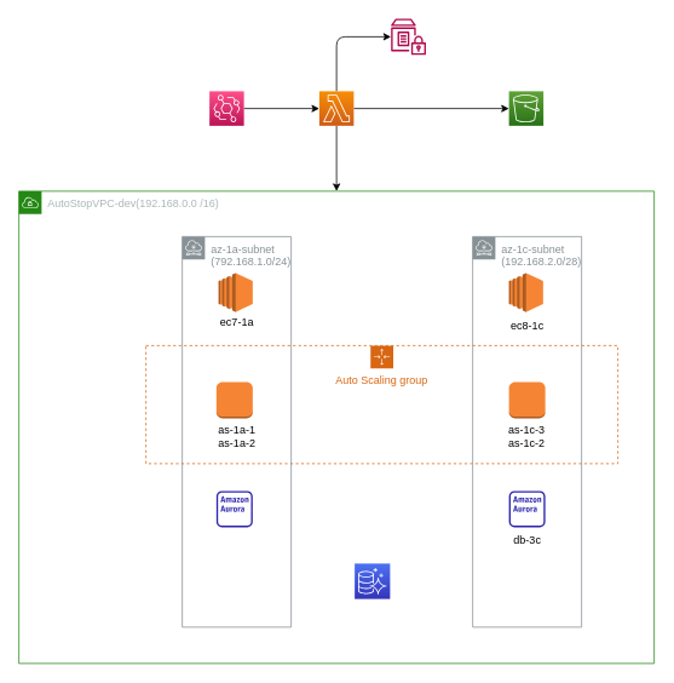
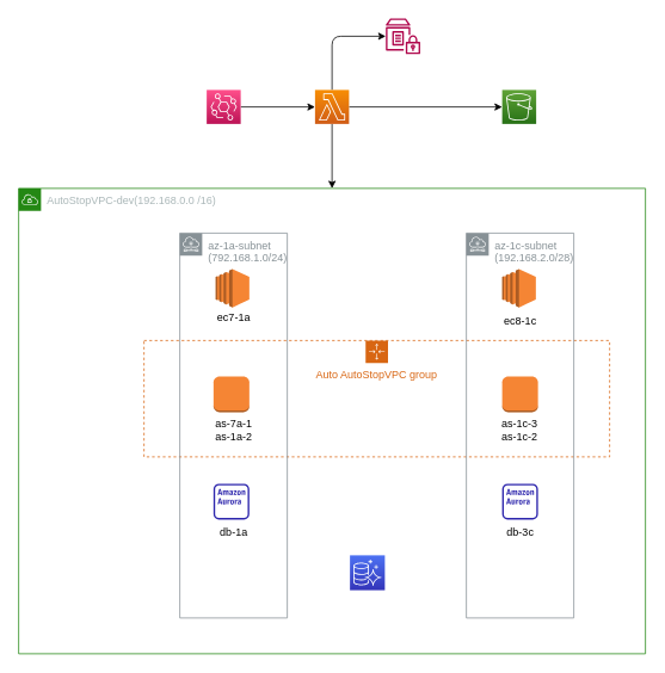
- <mxCell id="14" value="Auto Scaling group" style="points=[[0,0],[0.25,0],[0.5,0],[0.75,0],[1,0],[1,0.25],[1,0.5],[1,0.75],[1,1],[0.75,1],[0.5,1],[0.25,1],[0,1],[0,0.75],[0,0.5],[0,0.25]];outlineConnect=0;gradientColor=none;html=1;whiteSpace=wrap;fontSize=12;fontStyle=0;container=1;pointerEvents=0;collapsible=0;recursiveResize=0;shape=mxgraph.aws4.groupCenter;grIcon=mxgraph.aws4.group_auto_scaling_group;grStroke=1;strokeColor=#D86613;fillColor=none;verticalAlign=top;align=center;fontColor=#D86613;dashed=1;spacingTop=25;" parent="9" vertex="1"><mxGeometry x="140" y="170" width="520" height="130" as="geometry" /></mxCell>
+ <mxCell id="14" value="Auto AutoStopVPC group" style="points=[[0,0],[0.25,0],[0.5,0],[0.75,0],[1,0],[1,0.25],[1,0.5],[1,0.75],[1,1],[0.75,1],[0.5,1],[0.25,1],[0,1],[0,0.75],[0,0.5],[0,0.25]];outlineConnect=0;gradientColor=none;html=1;whiteSpace=wrap;fontSize=12;fontStyle=0;container=1;pointerEvents=0;collapsible=0;recursiveResize=0;shape=mxgraph.aws4.groupCenter;grIcon=mxgraph.aws4.group_auto_scaling_group;grStroke=1;strokeColor=#D86613;fillColor=none;verticalAlign=top;align=center;fontColor=#D86613;dashed=1;spacingTop=25;" parent="9" vertex="1"><mxGeometry x="140" y="170" width="520" height="130" as="geometry" /></mxCell>
- <mxCell id="17" value="as-1a-1&lt;br&gt;as-1a-2" style="text;html=1;align=center;verticalAlign=middle;resizable=0;points=[];autosize=1;strokeColor=none;fillColor=none;" parent="14" vertex="1"><mxGeometry x="70" y="80" width="60" height="40" as="geometry" /></mxCell>
+ <mxCell id="17" value="as-7a-1&lt;br&gt;as-1a-2" style="text;html=1;align=center;verticalAlign=middle;resizable=0;points=[];autosize=1;strokeColor=none;fillColor=none;" parent="14" vertex="1"><mxGeometry x="70" y="80" width="60" height="40" as="geometry" /></mxCell>
+ <mxCell id="19" value="db-1a" style="text;html=1;align=center;verticalAlign=middle;resizable=0;points=[];autosize=1;strokeColor=none;fillColor=none;" parent="14" vertex="1"><mxGeometry x="75" y="200" width="50" height="30" as="geometry" /></mxCell>
